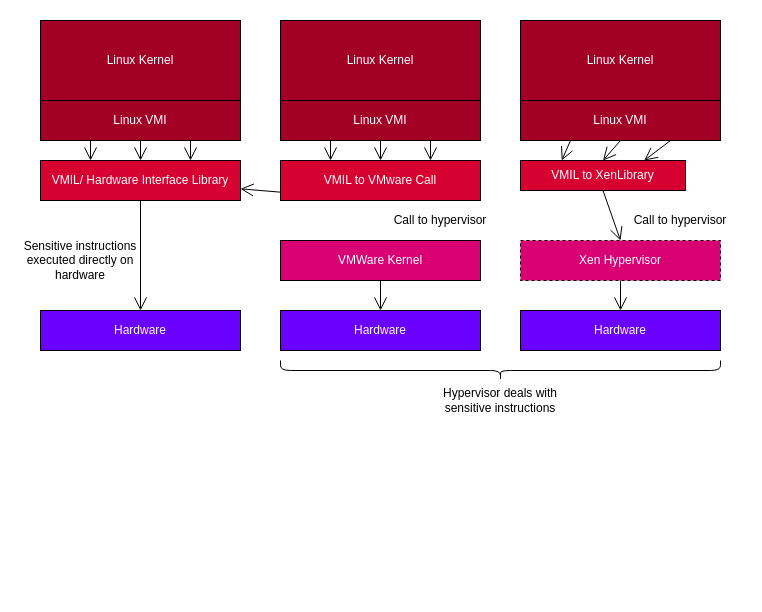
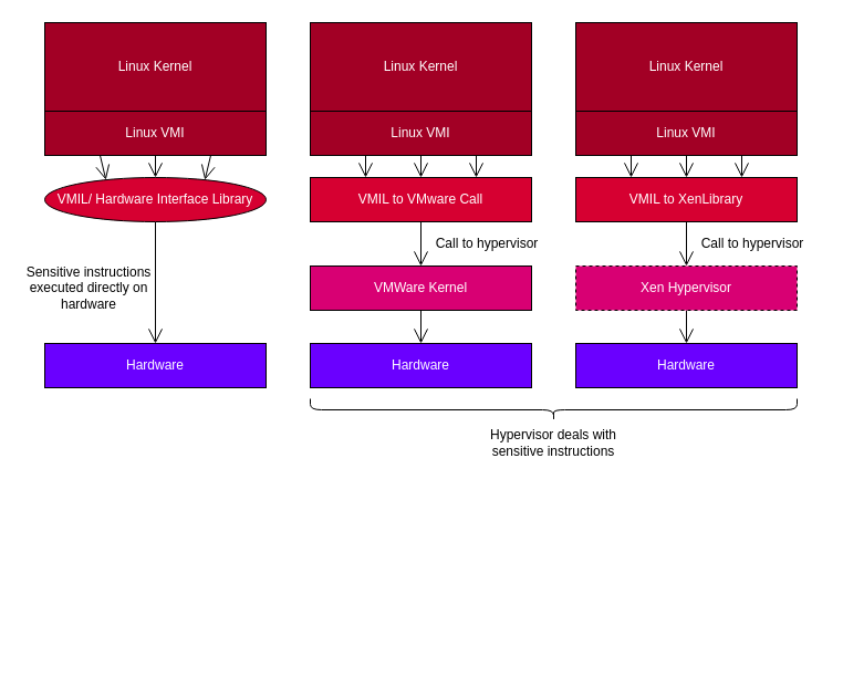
- <mxCell id="23" value="VMIL to XenLibrary" style="rounded=0;whiteSpace=wrap;html=1;fontColor=#ffffff;fillColor=#D60031;strokeColor=#000000;" vertex="1" parent="1"><mxGeometry x="520" y="160" width="165" height="30" as="geometry" /></mxCell>
+ <mxCell id="23" value="VMIL to XenLibrary" style="rounded=0;whiteSpace=wrap;html=1;fontColor=#ffffff;fillColor=#D60031;strokeColor=#000000;" vertex="1" parent="1"><mxGeometry x="520" y="160" width="200" height="40" as="geometry" /></mxCell>
- <mxCell id="8" value="VMIL/ Hardware Interface Library" style="rounded=0;whiteSpace=wrap;html=1;fontColor=#ffffff;fillColor=#D60031;strokeColor=#000000;" vertex="1" parent="1"><mxGeometry x="40" y="160" width="200" height="40" as="geometry" /></mxCell>
+ <mxCell id="8" value="VMIL/ Hardware Interface Library" style="ellipse;whiteSpace=wrap;html=1;fontColor=#ffffff;fillColor=#D60031;strokeColor=#000000;" vertex="1" parent="1"><mxGeometry x="40" y="160" width="200" height="40" as="geometry" /></mxCell>
- <mxCell id="15" style="edgeStyle=none;html=1;exitX=0.5;exitY=1;exitDx=0;exitDy=0;endArrow=open;endFill=0;endSize=11;" edge="1" parent="1" source="16" target="8"><mxGeometry relative="1" as="geometry" /></mxCell>
+ <mxCell id="15" style="edgeStyle=none;html=1;exitX=0.5;exitY=1;exitDx=0;exitDy=0;entryX=0.5;entryY=0;entryDx=0;entryDy=0;endArrow=open;endFill=0;endSize=11;" edge="1" parent="1" source="16" target="25"><mxGeometry relative="1" as="geometry" /></mxCell>
